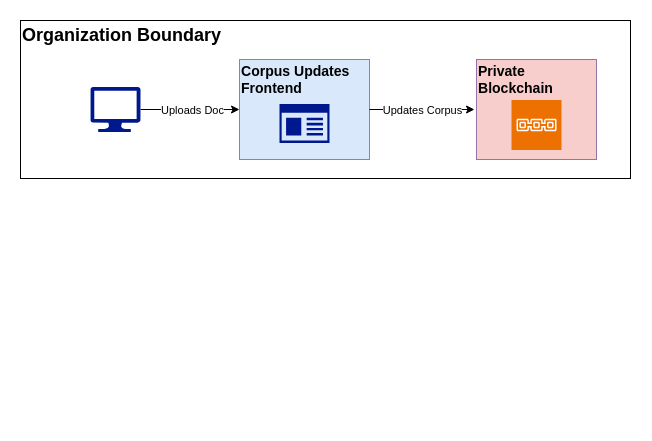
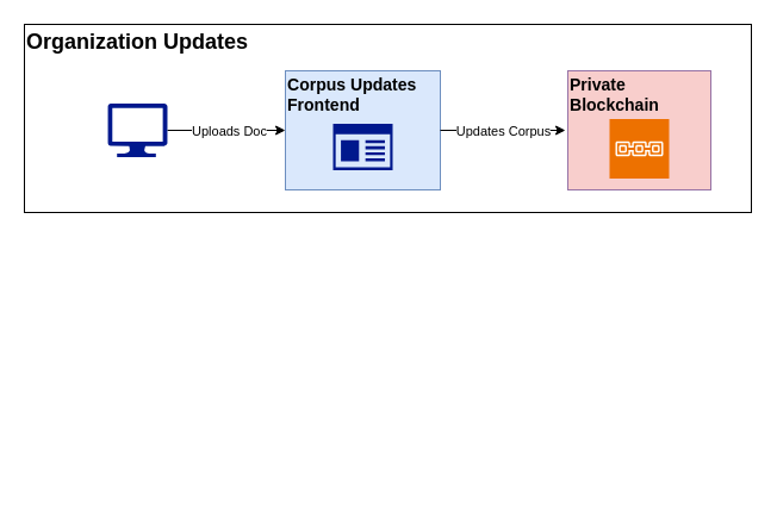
- <mxCell id="2" value="&lt;h2&gt;Organization Boundary&lt;/h2&gt;" style="rounded=0;whiteSpace=wrap;html=1;align=left;verticalAlign=top;labelPosition=center;verticalLabelPosition=middle;spacing=2;spacingLeft=0;spacingBottom=0;spacingTop=-17;" parent="1" vertex="1"><mxGeometry x="20" y="20" width="610" height="158" as="geometry" /></mxCell>
+ <mxCell id="2" value="&lt;h2&gt;Organization Updates&lt;/h2&gt;" style="rounded=0;whiteSpace=wrap;html=1;align=left;verticalAlign=top;labelPosition=center;verticalLabelPosition=middle;spacing=2;spacingLeft=0;spacingBottom=0;spacingTop=-17;" parent="1" vertex="1"><mxGeometry x="20" y="20" width="610" height="158" as="geometry" /></mxCell>
